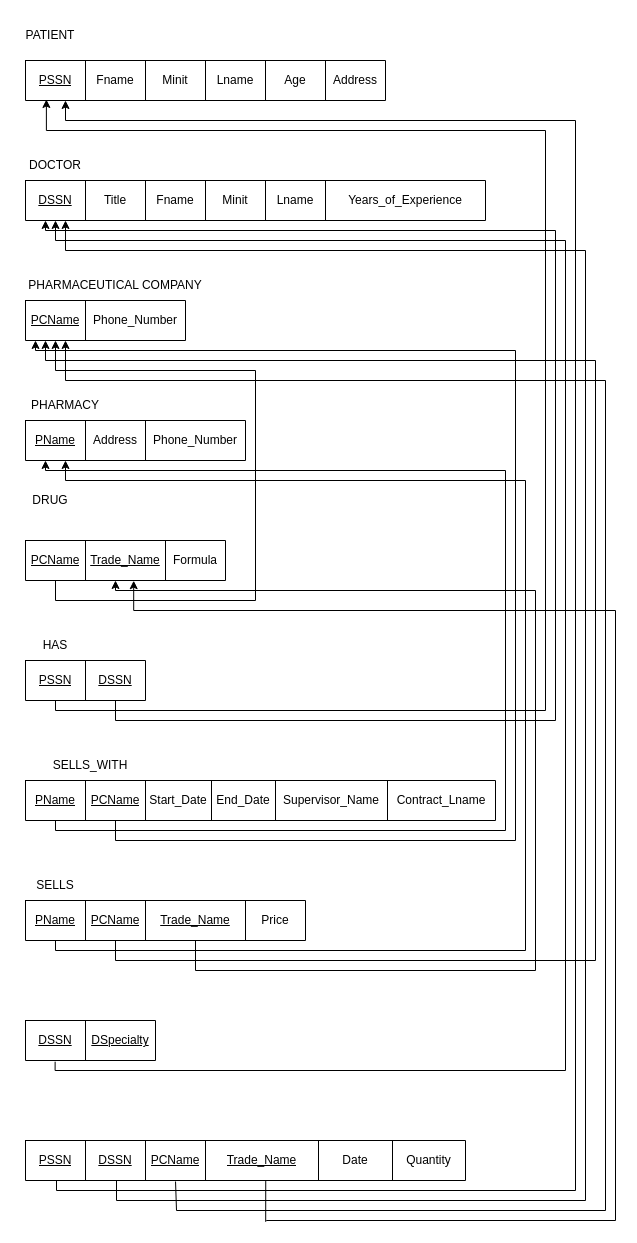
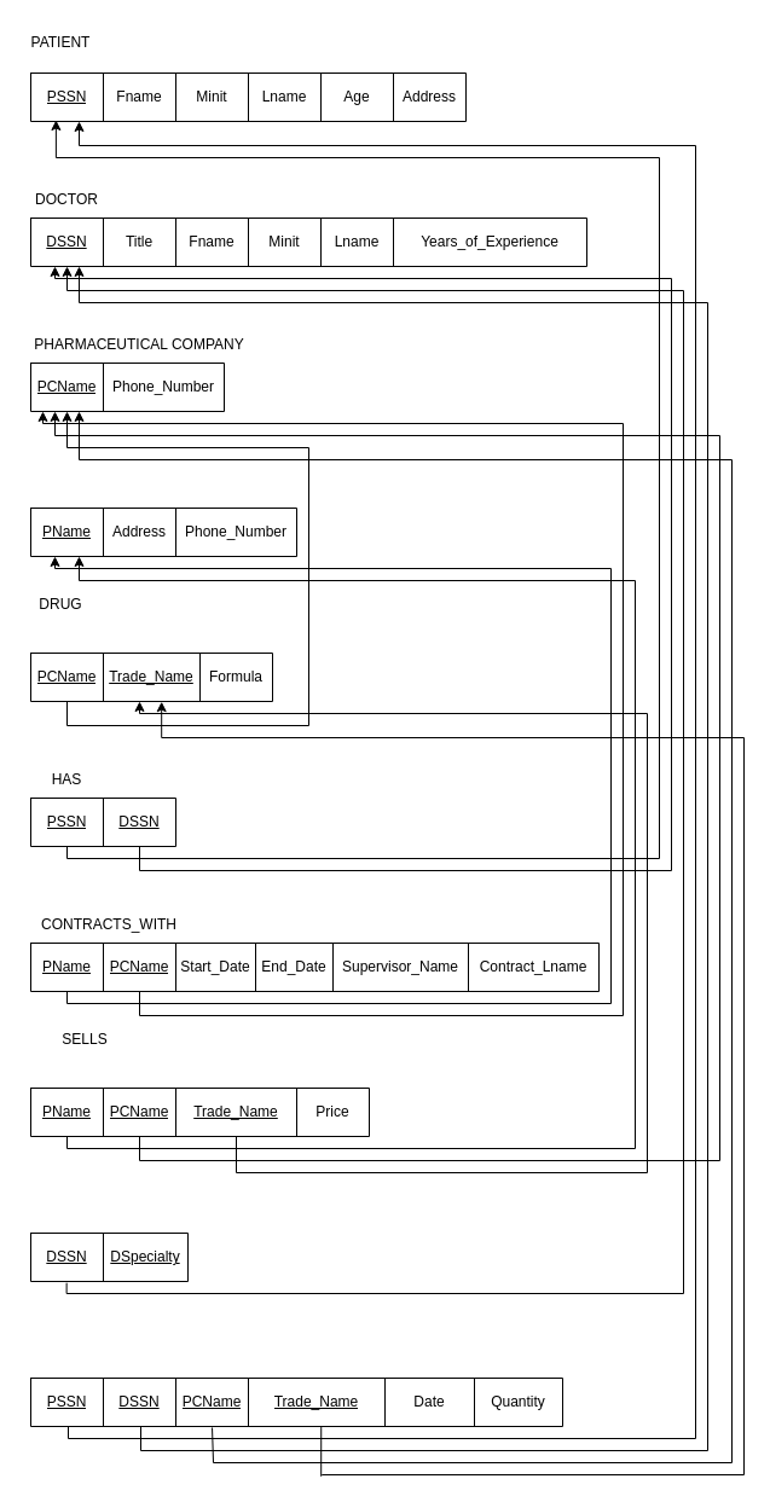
- <mxCell id="4" value="PHARMACY" style="text;html=1;strokeColor=none;fillColor=none;align=center;verticalAlign=middle;whiteSpace=wrap;rounded=0;" parent="1" vertex="1"><mxGeometry x="25" y="390" width="80" height="30" as="geometry" /></mxCell>
- <mxCell id="26" value="SELLS_WITH" style="text;html=1;strokeColor=none;fillColor=none;align=center;verticalAlign=middle;whiteSpace=wrap;rounded=0;" parent="1" vertex="1"><mxGeometry x="25" y="750" width="130" height="30" as="geometry" /></mxCell>
+ <mxCell id="26" value="CONTRACTS_WITH" style="text;html=1;strokeColor=none;fillColor=none;align=center;verticalAlign=middle;whiteSpace=wrap;rounded=0;" parent="1" vertex="1"><mxGeometry x="25" y="750" width="130" height="30" as="geometry" /></mxCell>
- <mxCell id="35" value="SELLS" style="text;html=1;strokeColor=none;fillColor=none;align=center;verticalAlign=middle;whiteSpace=wrap;rounded=0;" parent="1" vertex="1"><mxGeometry x="25" y="870" width="60" height="30" as="geometry" /></mxCell>
+ <mxCell id="35" value="SELLS" style="text;html=1;strokeColor=none;fillColor=none;align=center;verticalAlign=middle;whiteSpace=wrap;rounded=0;" parent="1" vertex="1"><mxGeometry x="40" y="845" width="60" height="30" as="geometry" /></mxCell>
